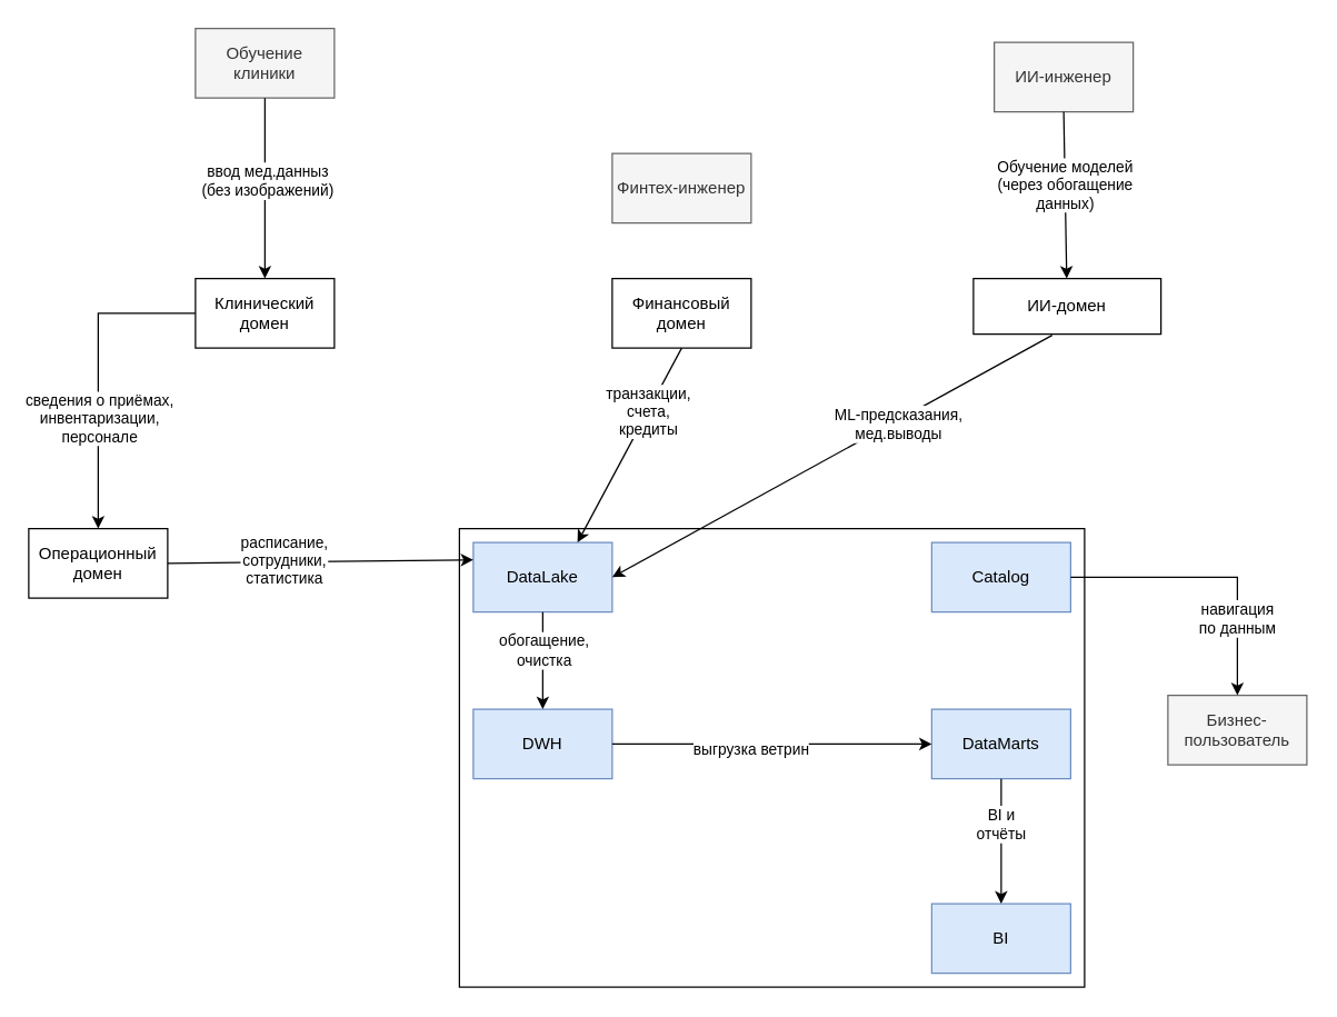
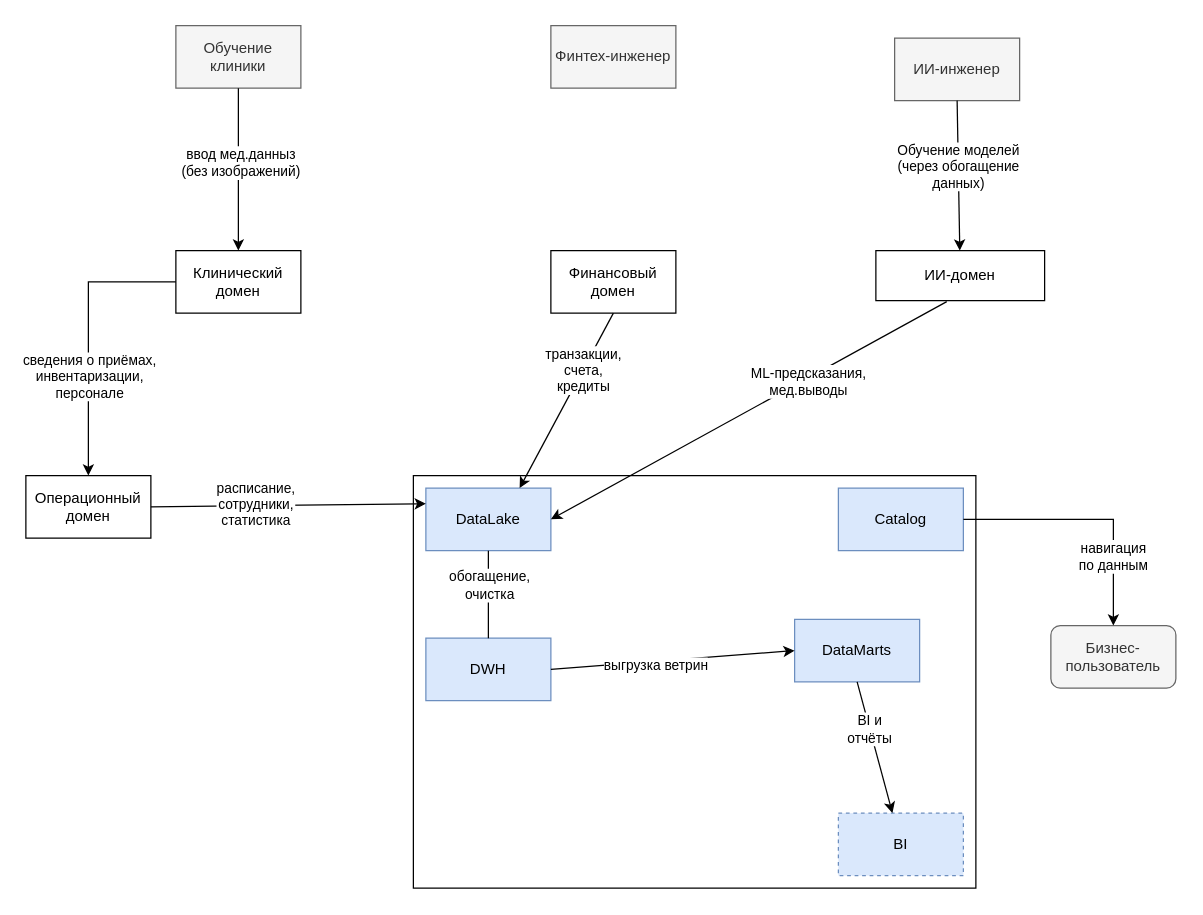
- <mxCell id="2" value="Финтех-инженер" style="html=1;dashed=0;whiteSpace=wrap;fillColor=#f5f5f5;fontColor=#333333;strokeColor=#666666;" vertex="1" parent="1"><mxGeometry x="440" y="110" width="100" height="50" as="geometry" /></mxCell>
+ <mxCell id="2" value="Финтех-инженер" style="html=1;dashed=0;whiteSpace=wrap;fillColor=#f5f5f5;fontColor=#333333;strokeColor=#666666;" vertex="1" parent="1"><mxGeometry x="440" y="20" width="100" height="50" as="geometry" /></mxCell>
- <mxCell id="28" value="" style="endArrow=classic;html=1;rounded=0;exitX=0.5;exitY=1;exitDx=0;exitDy=0;" edge="1" parent="1" source="17" target="19"><mxGeometry width="50" height="50" relative="1" as="geometry"><mxPoint x="660" y="510" as="sourcePoint" /><mxPoint x="710" y="460" as="targetPoint" /></mxGeometry></mxCell>
+ <mxCell id="28" value="" style="endArrow=none;html=1;rounded=0;exitX=0.5;exitY=1;exitDx=0;exitDy=0;" edge="1" parent="1" source="17" target="19"><mxGeometry width="50" height="50" relative="1" as="geometry"><mxPoint x="660" y="510" as="sourcePoint" /><mxPoint x="710" y="460" as="targetPoint" /></mxGeometry></mxCell>
- <mxCell id="5" value="Бизнес-пользователь" style="html=1;dashed=0;whiteSpace=wrap;fillColor=#f5f5f5;fontColor=#333333;strokeColor=#666666;" vertex="1" parent="1"><mxGeometry x="840" y="500" width="100" height="50" as="geometry" /></mxCell>
+ <mxCell id="5" value="Бизнес-пользователь" style="html=1;dashed=0;whiteSpace=wrap;fillColor=#f5f5f5;fontColor=#333333;strokeColor=#666666;rounded=1;" vertex="1" parent="1"><mxGeometry x="840" y="500" width="100" height="50" as="geometry" /></mxCell>
- <mxCell id="20" value="DataMarts" style="html=1;dashed=0;whiteSpace=wrap;fillColor=#dae8fc;strokeColor=#6c8ebf;" vertex="1" parent="1"><mxGeometry x="670" y="510" width="100" height="50" as="geometry" /></mxCell>
+ <mxCell id="20" value="DataMarts" style="html=1;dashed=0;whiteSpace=wrap;fillColor=#dae8fc;strokeColor=#6c8ebf;" vertex="1" parent="1"><mxGeometry x="635" y="495" width="100" height="50" as="geometry" /></mxCell>
- <mxCell id="21" value="BI" style="html=1;dashed=0;whiteSpace=wrap;fillColor=#dae8fc;strokeColor=#6c8ebf;" vertex="1" parent="1"><mxGeometry x="670" y="650" width="100" height="50" as="geometry" /></mxCell>
+ <mxCell id="21" value="BI" style="html=1;dashed=1;whiteSpace=wrap;fillColor=#dae8fc;strokeColor=#6c8ebf;" vertex="1" parent="1"><mxGeometry x="670" y="650" width="100" height="50" as="geometry" /></mxCell>
